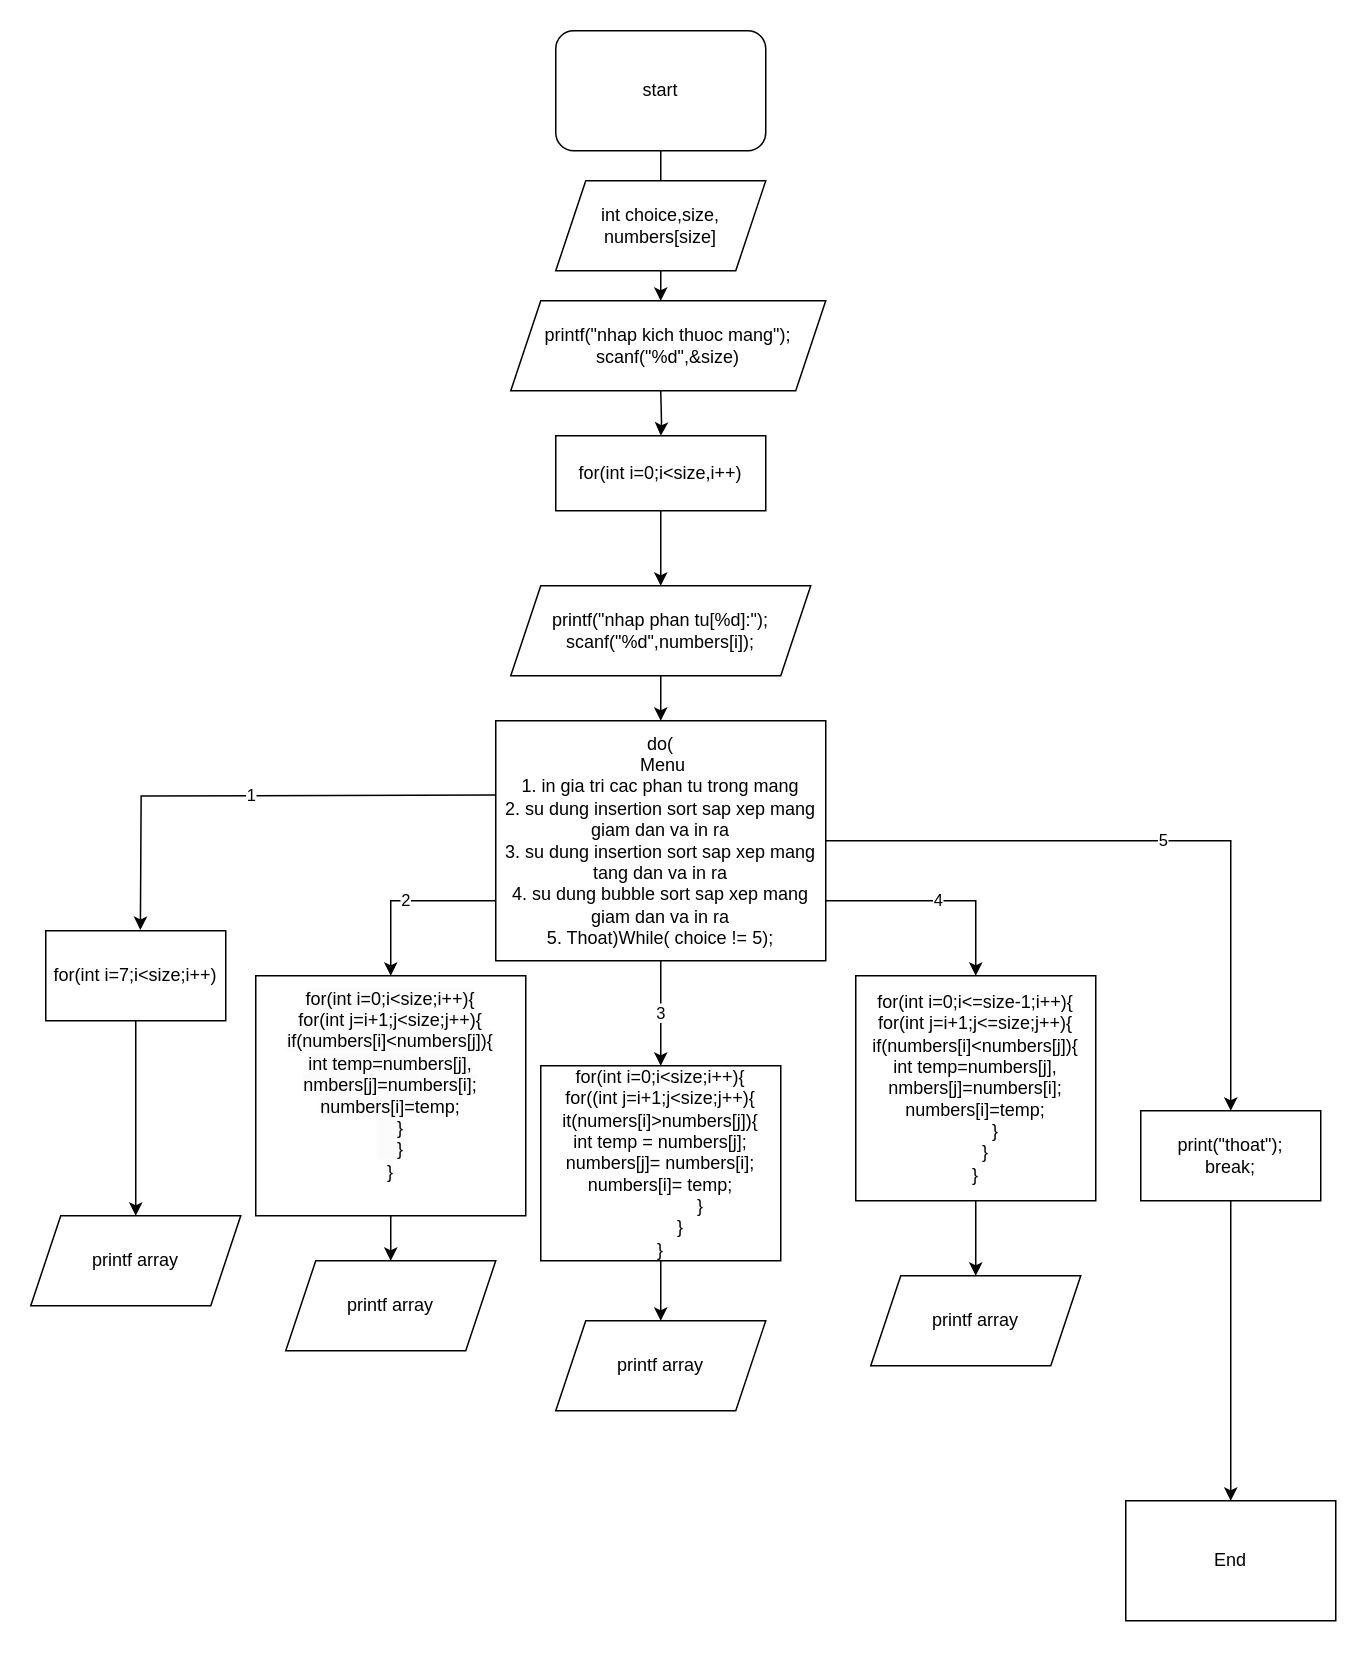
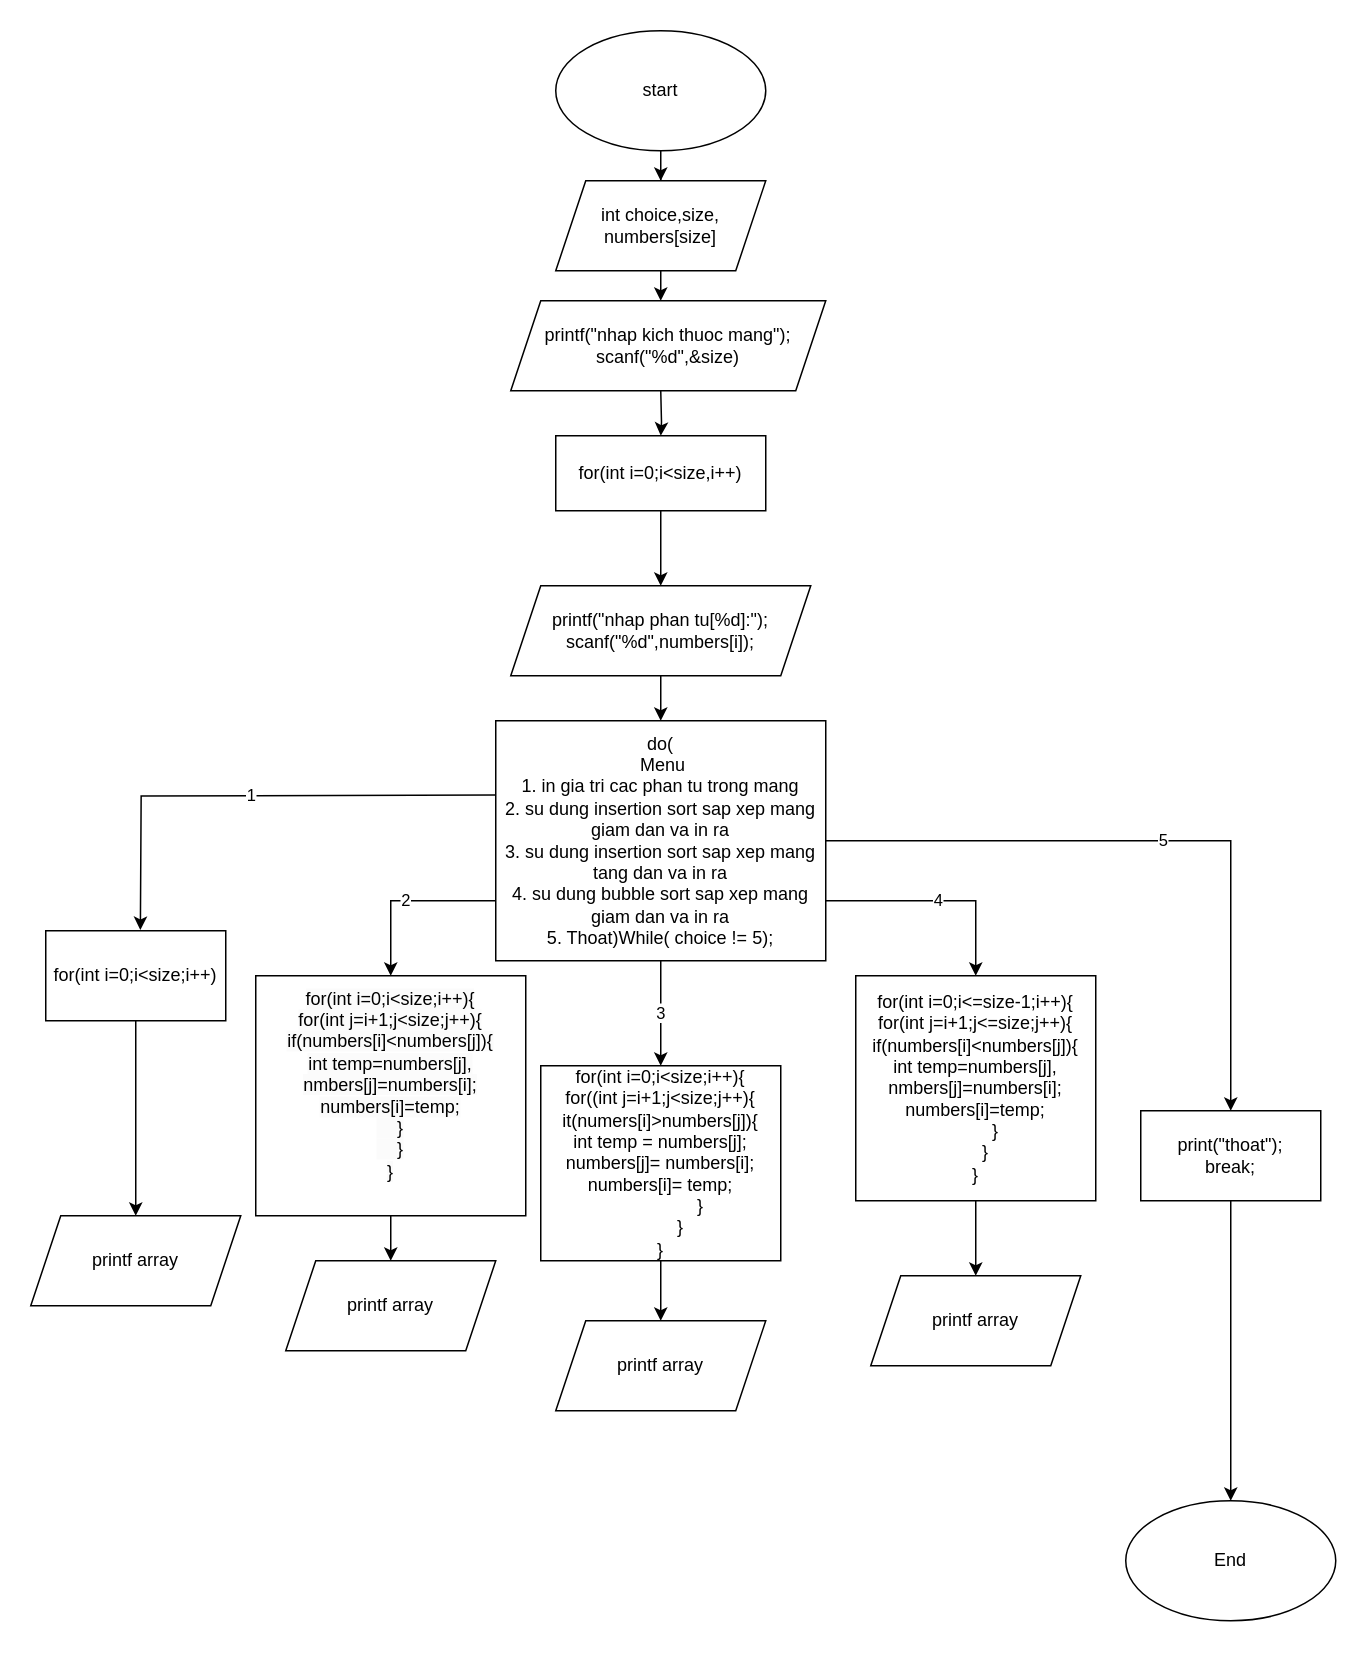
- <mxCell id="3" value="start" style="whiteSpace=wrap;html=1;rounded=1;" vertex="1" parent="1"><mxGeometry x="370" width="140" height="80" as="geometry" y="20" /></mxCell>
+ <mxCell id="3" value="start" style="ellipse;whiteSpace=wrap;html=1;" vertex="1" parent="1"><mxGeometry x="370" width="140" height="80" as="geometry" y="20" /></mxCell>
- <mxCell id="2" value="" style="edgeStyle=orthogonalEdgeStyle;rounded=0;orthogonalLoop=1;jettySize=auto;html=1;endArrow=none;" edge="1" parent="1" source="3" target="5"><mxGeometry relative="1" as="geometry" /></mxCell>
+ <mxCell id="2" value="" style="edgeStyle=orthogonalEdgeStyle;rounded=0;orthogonalLoop=1;jettySize=auto;html=1;" edge="1" parent="1" source="3" target="5"><mxGeometry relative="1" as="geometry" /></mxCell>
- <mxCell id="16" value="for(int i=7;i&amp;lt;size;i++)" style="whiteSpace=wrap;html=1;" vertex="1" parent="1"><mxGeometry x="30" y="620" width="120" height="60" as="geometry" /></mxCell>
+ <mxCell id="16" value="for(int i=0;i&amp;lt;size;i++)" style="whiteSpace=wrap;html=1;" vertex="1" parent="1"><mxGeometry x="30" y="620" width="120" height="60" as="geometry" /></mxCell>
- <mxCell id="20" value="End" style="whiteSpace=wrap;html=1;rounded=0;" vertex="1" parent="1"><mxGeometry x="750" y="1000" width="140" height="80" as="geometry" /></mxCell>
+ <mxCell id="20" value="End" style="ellipse;whiteSpace=wrap;html=1;rounded=0;" vertex="1" parent="1"><mxGeometry x="750" y="1000" width="140" height="80" as="geometry" /></mxCell>
